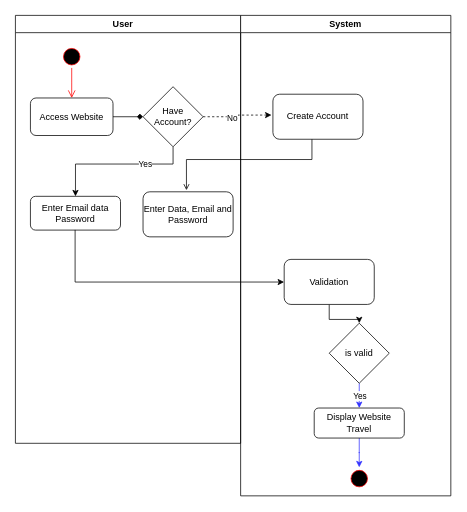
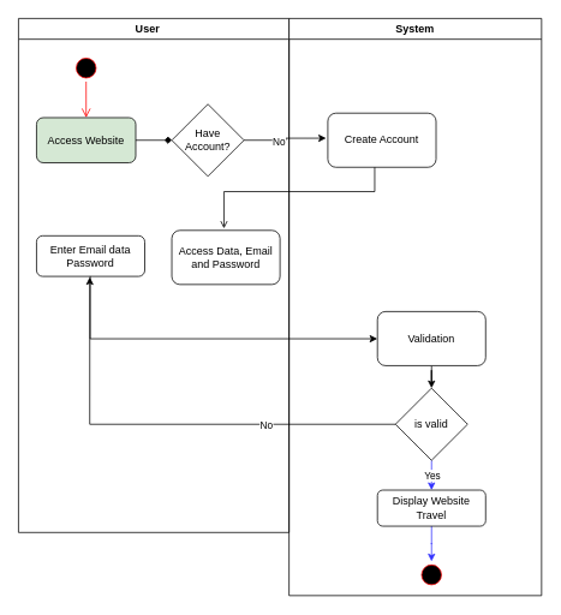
- <mxCell id="6" value="Access Website" style="rounded=1;" parent="2" vertex="1"><mxGeometry x="20" y="110" width="110" height="50" as="geometry" /></mxCell>
+ <mxCell id="6" value="Access Website" style="rounded=1;fillColor=#d5e8d4;" parent="2" vertex="1"><mxGeometry x="20" y="110" width="110" height="50" as="geometry" /></mxCell>
- <mxCell id="26" value="" style="edgeStyle=orthogonalEdgeStyle;rounded=0;orthogonalLoop=1;jettySize=auto;html=1;exitX=1;exitY=0.5;exitDx=0;exitDy=0;entryX=-0.016;entryY=0.463;entryDx=0;entryDy=0;entryPerimeter=0;dashed=1;" edge="1" parent="1" source="9" target="14"><mxGeometry relative="1" as="geometry"><mxPoint x="275" y="155" as="sourcePoint" /><mxPoint x="335" y="155" as="targetPoint" /></mxGeometry></mxCell>
+ <mxCell id="26" value="" style="edgeStyle=orthogonalEdgeStyle;rounded=0;orthogonalLoop=1;jettySize=auto;html=1;exitX=1;exitY=0.5;exitDx=0;exitDy=0;entryX=-0.016;entryY=0.463;entryDx=0;entryDy=0;entryPerimeter=0;" edge="1" parent="1" source="9" target="14"><mxGeometry relative="1" as="geometry"><mxPoint x="275" y="155" as="sourcePoint" /><mxPoint x="335" y="155" as="targetPoint" /></mxGeometry></mxCell>
- <mxCell id="7" value="" style="edgeStyle=orthogonalEdgeStyle;rounded=0;orthogonalLoop=1;jettySize=auto;html=1;exitX=0.5;exitY=1;exitDx=0;exitDy=0;" edge="1" parent="2" source="9" target="10"><mxGeometry relative="1" as="geometry"><mxPoint x="210" y="191" as="sourcePoint" /><Array as="points"><mxPoint x="210" y="198" /><mxPoint x="80" y="198" /></Array></mxGeometry></mxCell>
- <mxCell id="8" value="Yes" style="edgeLabel;html=1;align=center;verticalAlign=middle;resizable=0;points=[];" vertex="1" connectable="0" parent="7"><mxGeometry x="-0.374" y="-1" relative="1" as="geometry"><mxPoint as="offset" /></mxGeometry></mxCell>
- <mxCell id="11" value="Enter Data, Email and Password" style="whiteSpace=wrap;html=1;fillColor=rgb(255, 255, 255);strokeColor=rgb(0, 0, 0);fontColor=rgb(0, 0, 0);rounded=1;" vertex="1" parent="2"><mxGeometry x="170" y="235" width="120" height="60" as="geometry" /></mxCell>
+ <mxCell id="11" value="Access Data, Email and Password" style="whiteSpace=wrap;html=1;fillColor=rgb(255, 255, 255);strokeColor=rgb(0, 0, 0);fontColor=rgb(0, 0, 0);rounded=1;" vertex="1" parent="2"><mxGeometry x="170" y="235" width="120" height="60" as="geometry" /></mxCell>
- <mxCell id="16" value="Validation" style="whiteSpace=wrap;html=1;fillColor=rgb(255, 255, 255);strokeColor=rgb(0, 0, 0);fontColor=rgb(0, 0, 0);rounded=1;" vertex="1" parent="13"><mxGeometry x="58" y="325" width="120" height="60" as="geometry" /></mxCell>
+ <mxCell id="16" value="Validation" style="whiteSpace=wrap;html=1;fillColor=rgb(255, 255, 255);strokeColor=rgb(0, 0, 0);fontColor=rgb(0, 0, 0);rounded=1;" vertex="1" parent="13"><mxGeometry x="98" y="325" width="120" height="60" as="geometry" /></mxCell>
+ <mxCell id="24" value="" style="edgeStyle=orthogonalEdgeStyle;rounded=0;orthogonalLoop=1;jettySize=auto;html=1;entryX=0.492;entryY=1.019;entryDx=0;entryDy=0;entryPerimeter=0;" edge="1" parent="1" source="19" target="10"><mxGeometry relative="1" as="geometry"><mxPoint x="35" y="284" as="targetPoint" /></mxGeometry></mxCell>
+ <mxCell id="25" value="No" style="edgeLabel;html=1;align=center;verticalAlign=middle;resizable=0;points=[];" vertex="1" connectable="0" parent="24"><mxGeometry x="-0.425" relative="1" as="geometry"><mxPoint as="offset" /></mxGeometry></mxCell>
